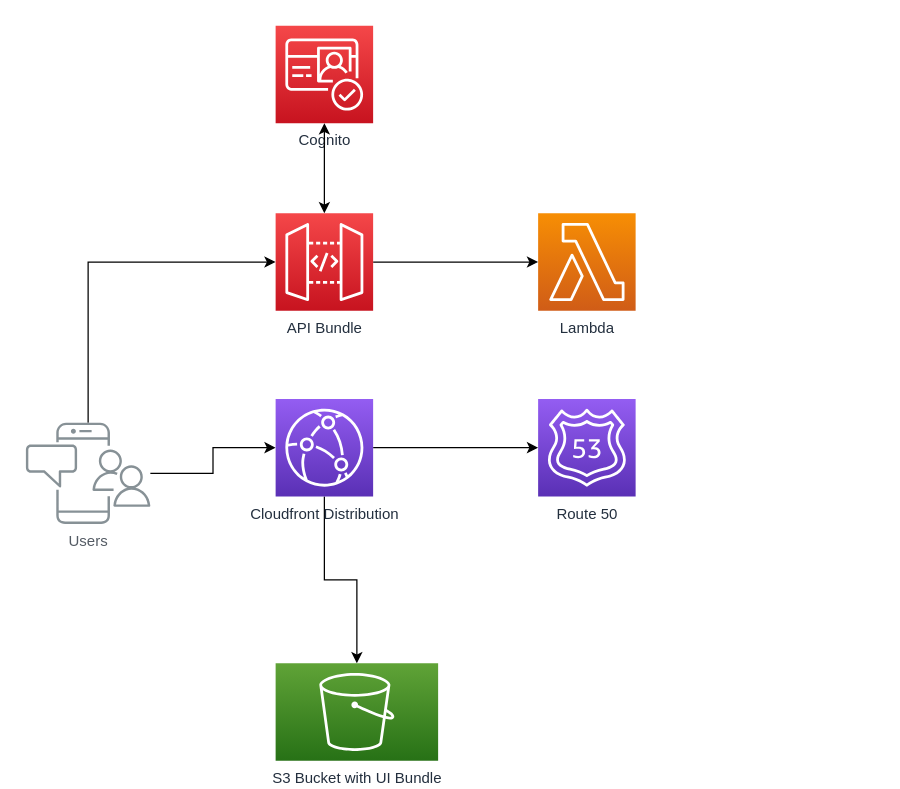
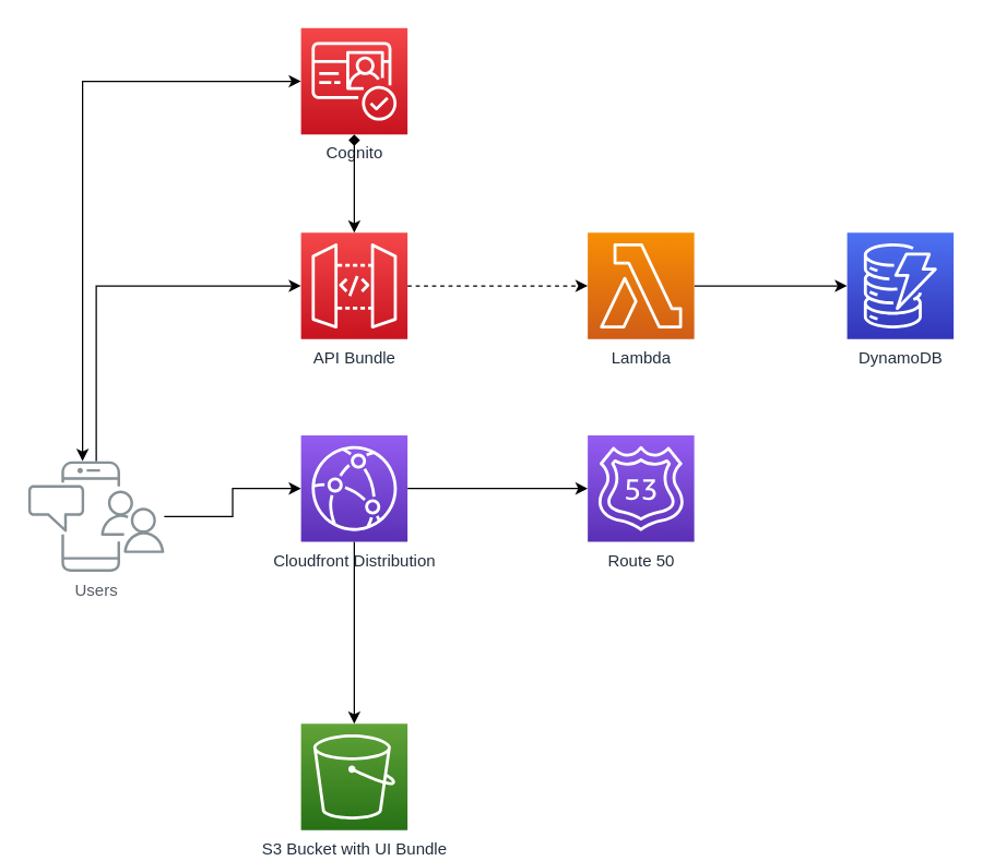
- <mxCell id="13" style="edgeStyle=orthogonalEdgeStyle;rounded=0;orthogonalLoop=1;jettySize=auto;html=1;entryX=0.5;entryY=1;entryDx=0;entryDy=0;entryPerimeter=0;startArrow=classic;startFill=1;" edge="1" parent="1" source="15" target="10"><mxGeometry relative="1" as="geometry" /></mxCell>
+ <mxCell id="13" style="edgeStyle=orthogonalEdgeStyle;rounded=0;orthogonalLoop=1;jettySize=auto;html=1;entryX=0.5;entryY=1;entryDx=0;entryDy=0;entryPerimeter=0;startArrow=classic;startFill=1;endArrow=diamond;" edge="1" parent="1" source="15" target="10"><mxGeometry relative="1" as="geometry" /></mxCell>
+ <mxCell id="3" style="edgeStyle=orthogonalEdgeStyle;rounded=0;orthogonalLoop=1;jettySize=auto;html=1;entryX=0;entryY=0.5;entryDx=0;entryDy=0;entryPerimeter=0;startArrow=classic;startFill=1;" edge="1" parent="1" source="5" target="10"><mxGeometry relative="1" as="geometry"><Array as="points"><mxPoint x="60" y="59" /></Array></mxGeometry></mxCell>
- <mxCell id="14" style="edgeStyle=orthogonalEdgeStyle;rounded=0;orthogonalLoop=1;jettySize=auto;html=1;entryX=0;entryY=0.5;entryDx=0;entryDy=0;entryPerimeter=0;startArrow=none;startFill=0;" edge="1" parent="1" source="15" target="12"><mxGeometry relative="1" as="geometry" /></mxCell>
+ <mxCell id="14" style="edgeStyle=orthogonalEdgeStyle;rounded=0;orthogonalLoop=1;jettySize=auto;html=1;entryX=0;entryY=0.5;entryDx=0;entryDy=0;entryPerimeter=0;startArrow=none;startFill=0;dashed=1;" edge="1" parent="1" source="15" target="12"><mxGeometry relative="1" as="geometry" /></mxCell>
+ <mxCell id="11" style="edgeStyle=orthogonalEdgeStyle;rounded=0;orthogonalLoop=1;jettySize=auto;html=1;entryX=0;entryY=0.5;entryDx=0;entryDy=0;entryPerimeter=0;startArrow=none;startFill=0;" edge="1" parent="1" source="12" target="16"><mxGeometry relative="1" as="geometry" /></mxCell>
+ <mxCell id="16" value="DynamoDB" style="points=[[0,0,0],[0.25,0,0],[0.5,0,0],[0.75,0,0],[1,0,0],[0,1,0],[0.25,1,0],[0.5,1,0],[0.75,1,0],[1,1,0],[0,0.25,0],[0,0.5,0],[0,0.75,0],[1,0.25,0],[1,0.5,0],[1,0.75,0]];outlineConnect=0;fontColor=#232F3E;gradientColor=#4D72F3;gradientDirection=north;fillColor=#3334B9;strokeColor=#ffffff;dashed=0;verticalLabelPosition=bottom;verticalAlign=top;align=center;html=1;fontSize=12;fontStyle=0;aspect=fixed;shape=mxgraph.aws4.resourceIcon;resIcon=mxgraph.aws4.dynamodb;" vertex="1" parent="1"><mxGeometry x="620" y="170" width="78" height="78" as="geometry" /></mxCell>
- <mxCell id="17" value="S3 Bucket with UI Bundle" style="points=[[0,0,0],[0.25,0,0],[0.5,0,0],[0.75,0,0],[1,0,0],[0,1,0],[0.25,1,0],[0.5,1,0],[0.75,1,0],[1,1,0],[0,0.25,0],[0,0.5,0],[0,0.75,0],[1,0.25,0],[1,0.5,0],[1,0.75,0]];outlineConnect=0;fontColor=#232F3E;gradientColor=#60A337;gradientDirection=north;fillColor=#277116;strokeColor=#ffffff;dashed=0;verticalLabelPosition=bottom;verticalAlign=top;align=center;html=1;fontSize=12;fontStyle=0;aspect=fixed;shape=mxgraph.aws4.resourceIcon;resIcon=mxgraph.aws4.s3;" vertex="1" parent="1"><mxGeometry x="220" y="530" width="130" height="78" as="geometry" /></mxCell>
+ <mxCell id="17" value="S3 Bucket with UI Bundle" style="points=[[0,0,0],[0.25,0,0],[0.5,0,0],[0.75,0,0],[1,0,0],[0,1,0],[0.25,1,0],[0.5,1,0],[0.75,1,0],[1,1,0],[0,0.25,0],[0,0.5,0],[0,0.75,0],[1,0.25,0],[1,0.5,0],[1,0.75,0]];outlineConnect=0;fontColor=#232F3E;gradientColor=#60A337;gradientDirection=north;fillColor=#277116;strokeColor=#ffffff;dashed=0;verticalLabelPosition=bottom;verticalAlign=top;align=center;html=1;fontSize=12;fontStyle=0;aspect=fixed;shape=mxgraph.aws4.resourceIcon;resIcon=mxgraph.aws4.s3;" vertex="1" parent="1"><mxGeometry x="220" y="530" width="78" height="78" as="geometry" /></mxCell>
